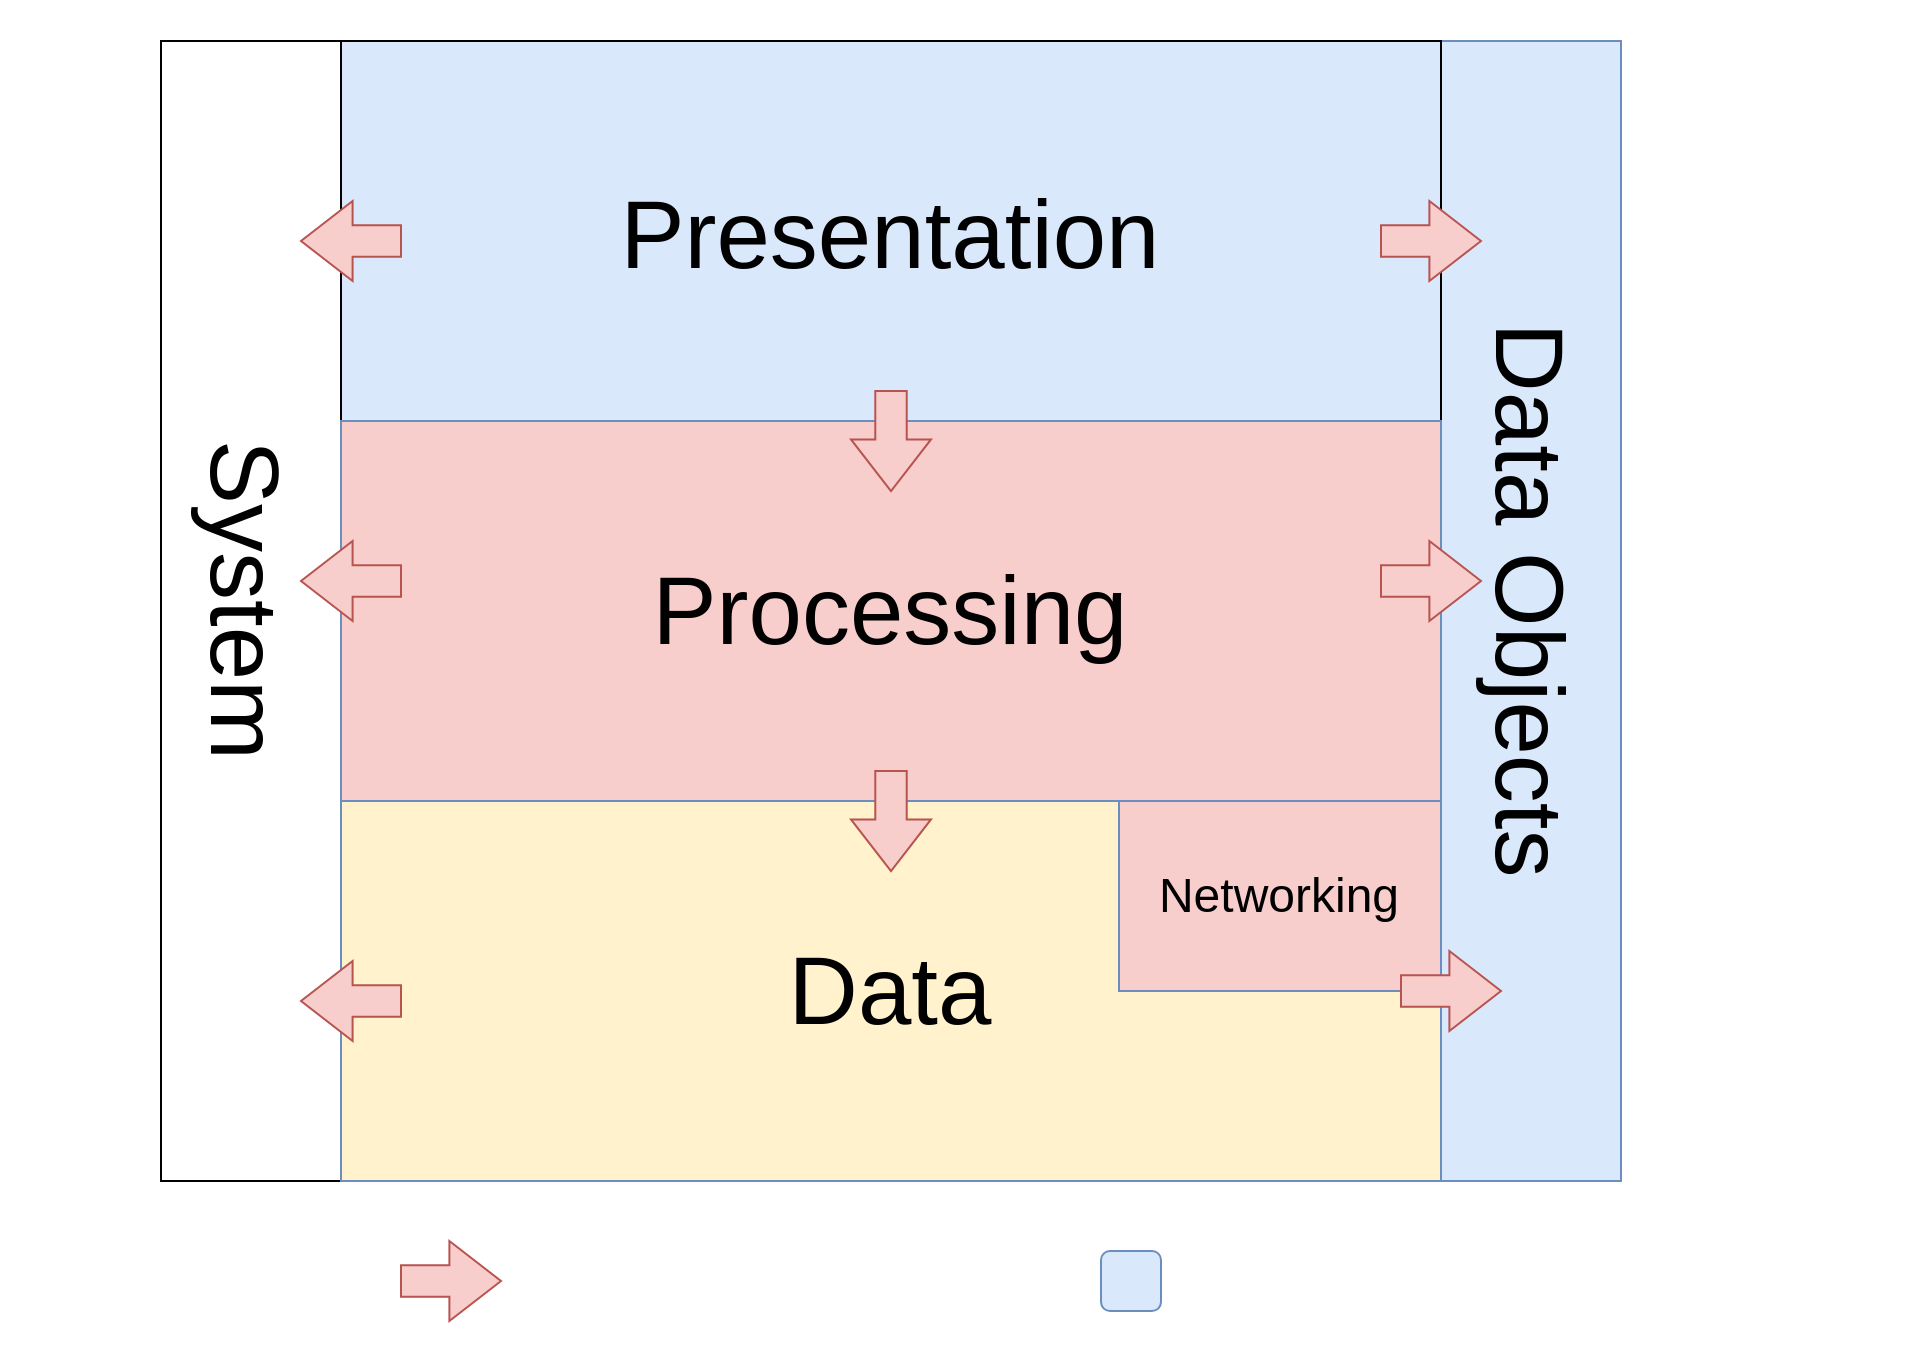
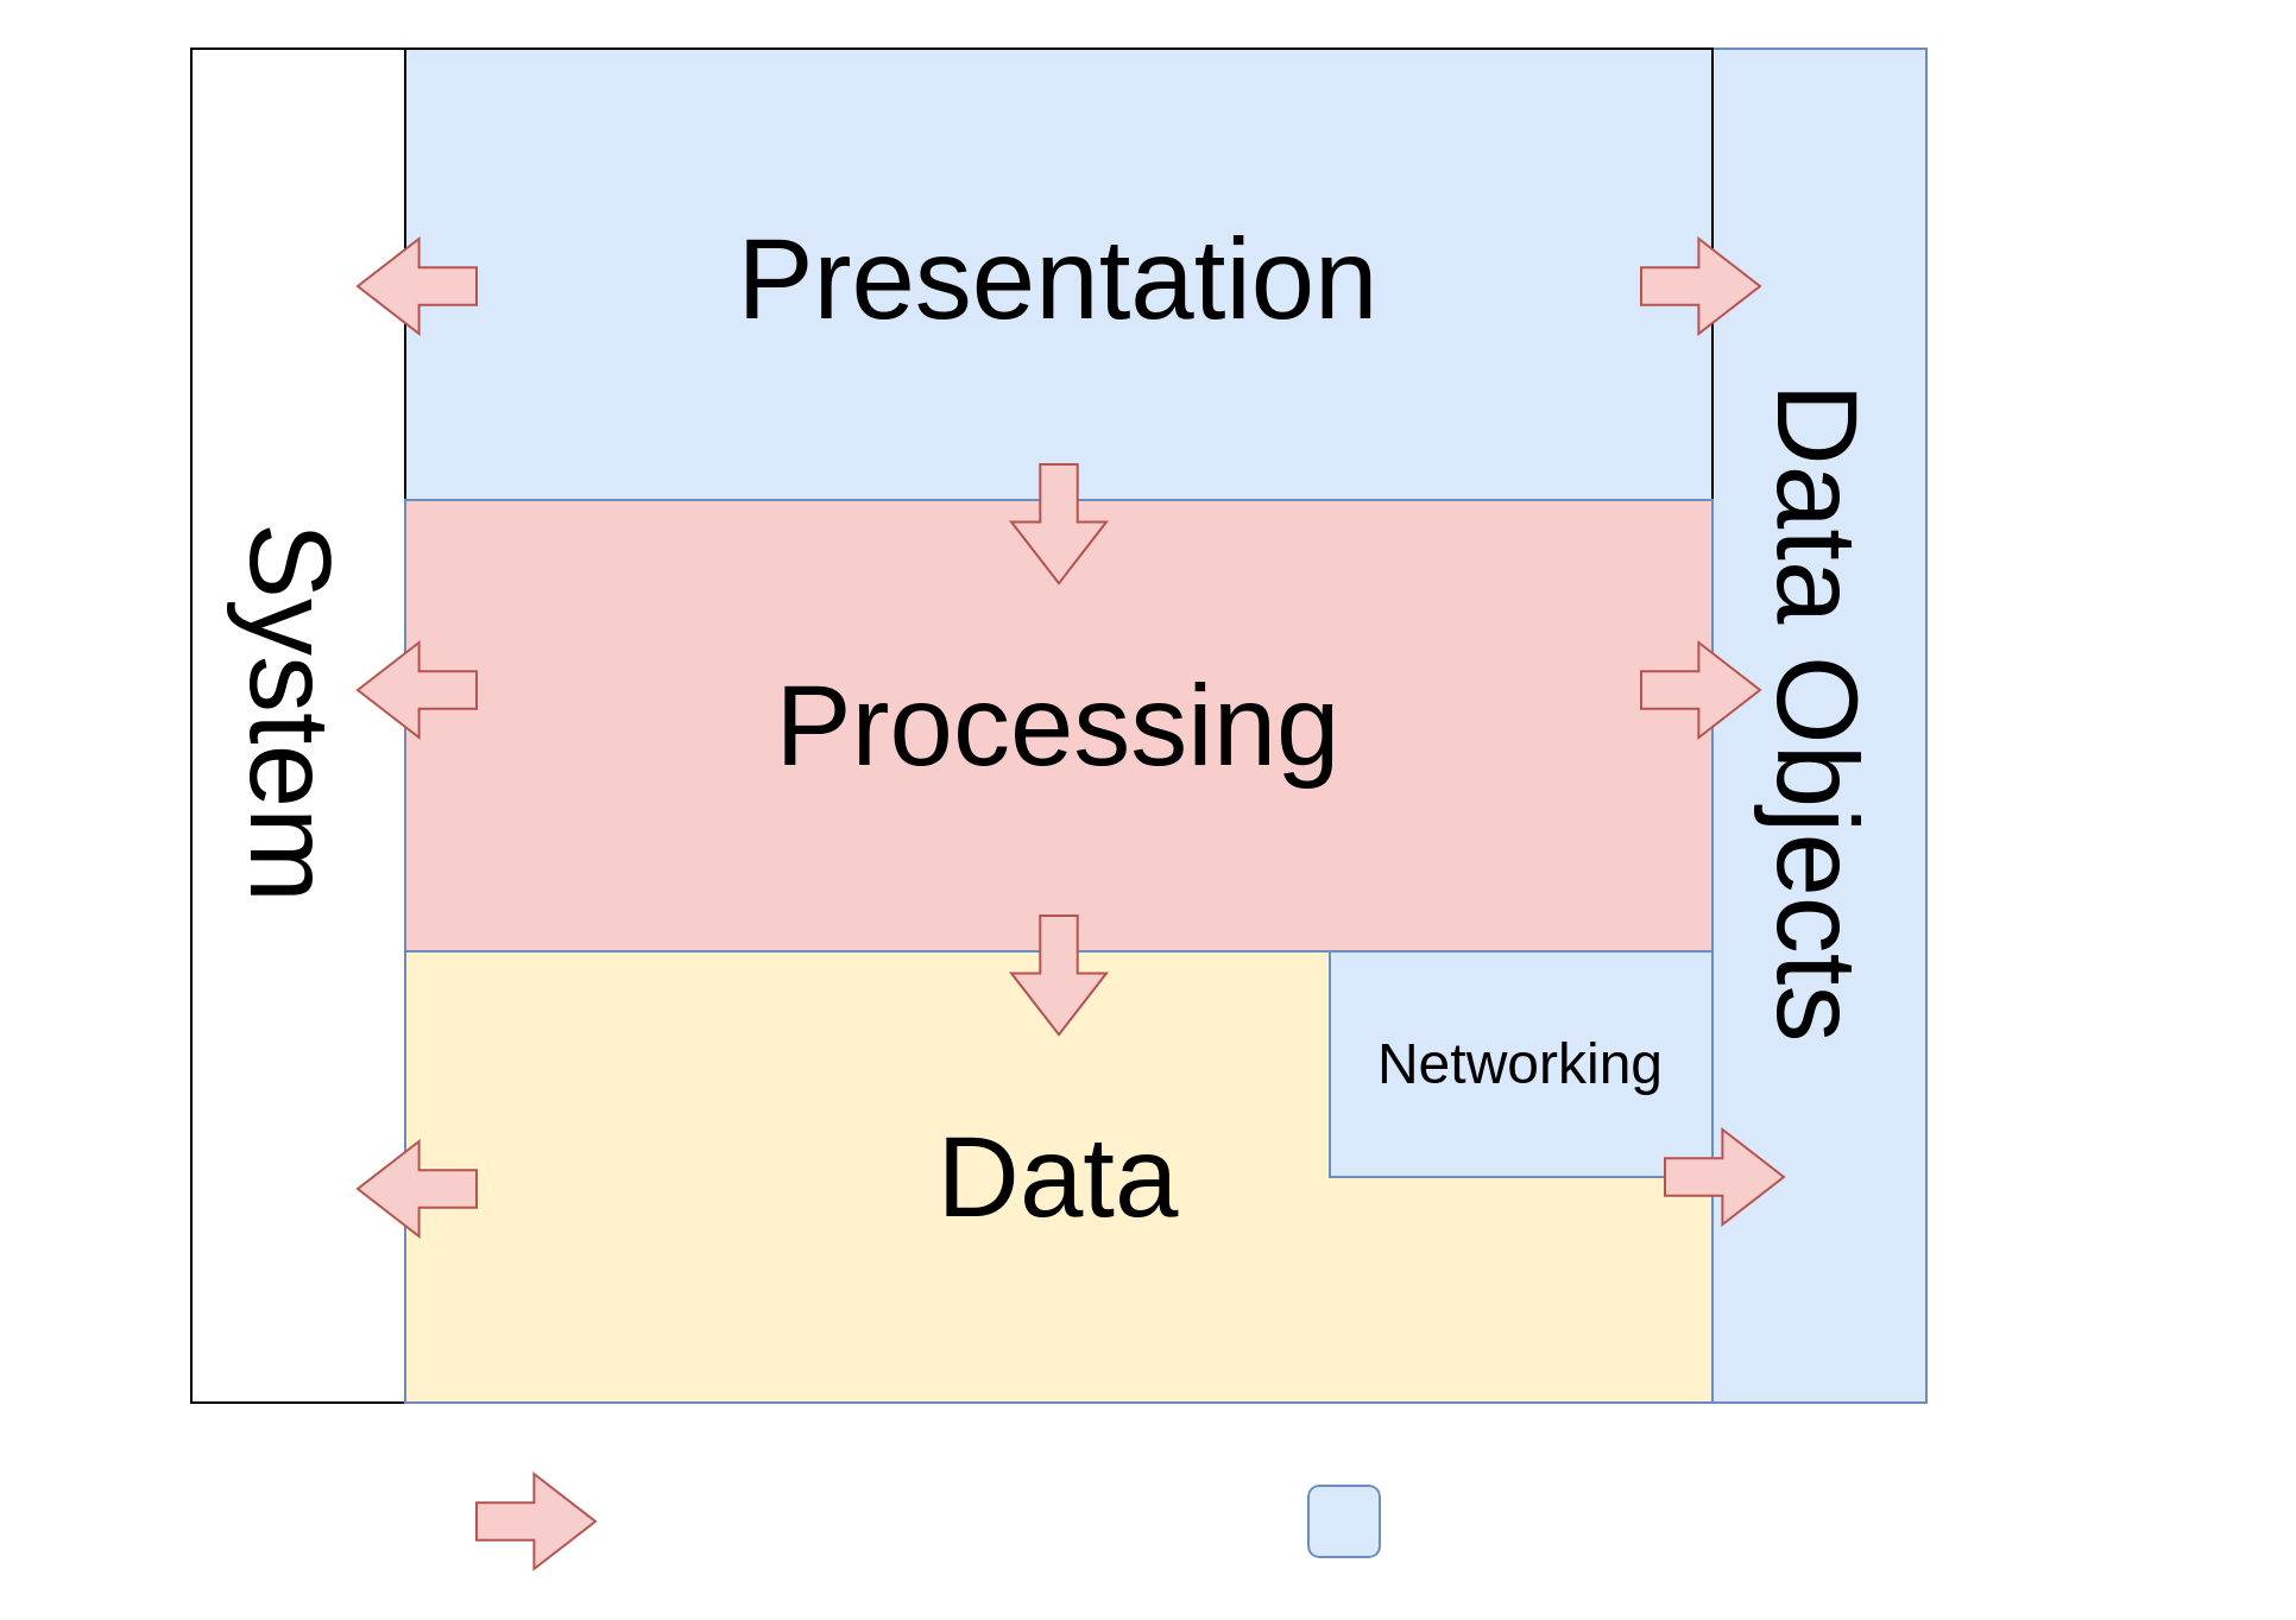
- <mxCell id="17" value="Networking" style="rounded=0;whiteSpace=wrap;html=1;fontSize=24;fontStyle=0;fillColor=#f8cecc;strokeColor=#6c8ebf;" parent="1" vertex="1"><mxGeometry x="559" y="400" width="161" height="95" as="geometry" /></mxCell>
+ <mxCell id="17" value="Networking" style="rounded=0;whiteSpace=wrap;html=1;fontSize=24;fontStyle=0;fillColor=#dae8fc;strokeColor=#6c8ebf;" parent="1" vertex="1"><mxGeometry x="559" y="400" width="161" height="95" as="geometry" /></mxCell>
